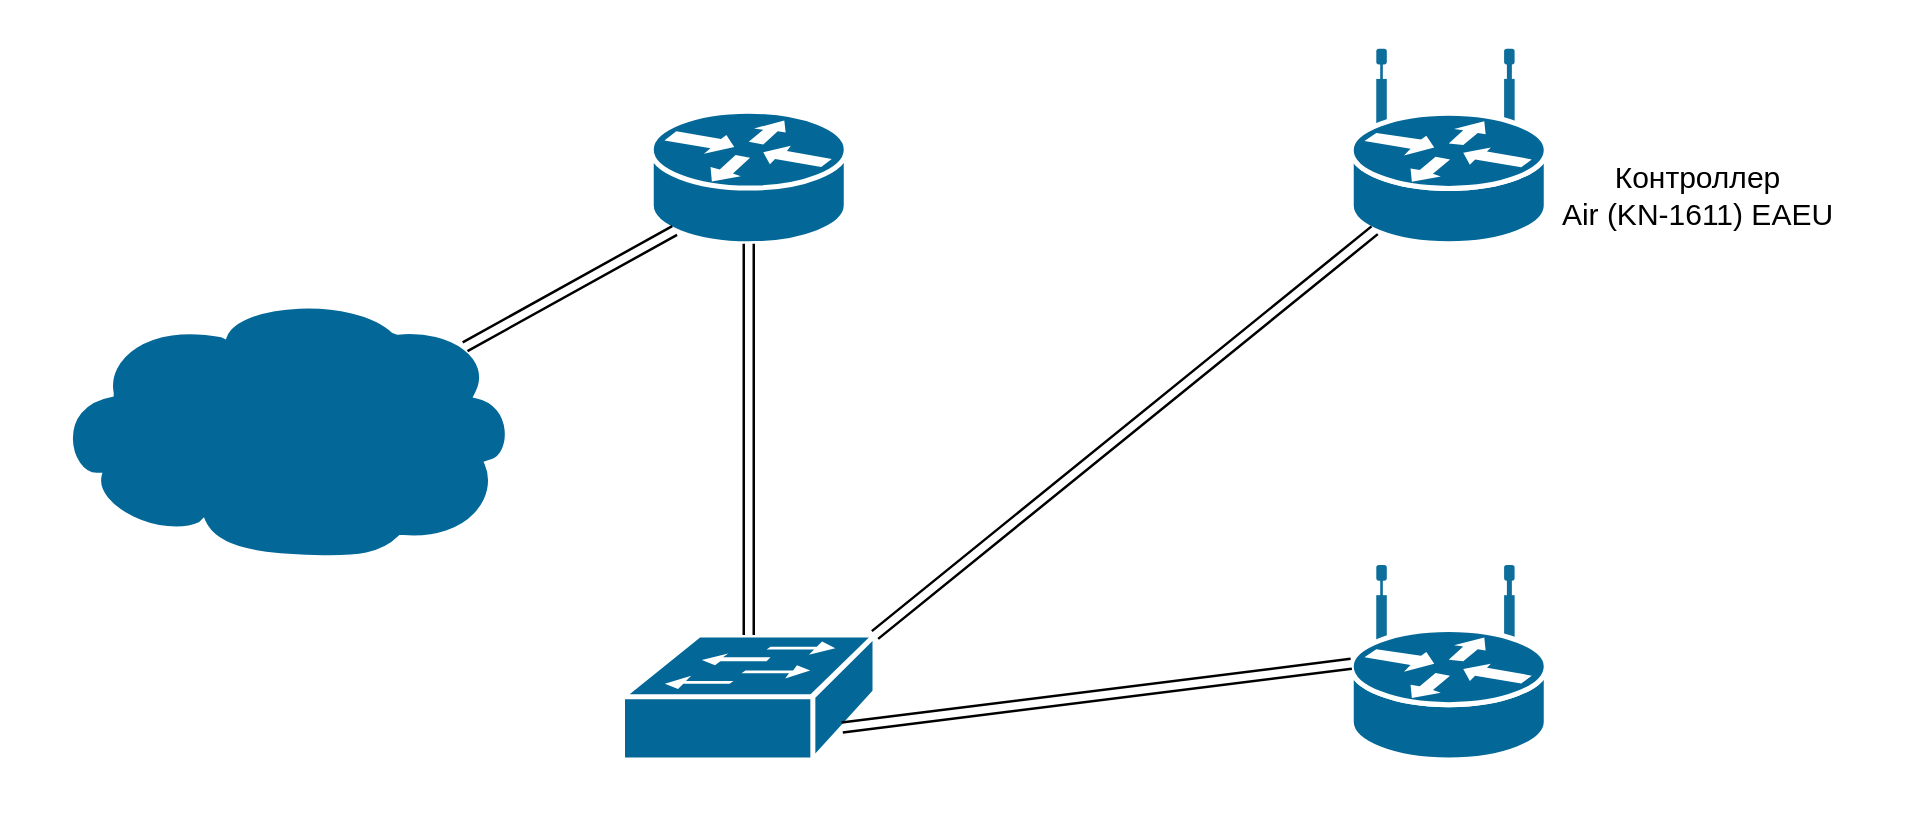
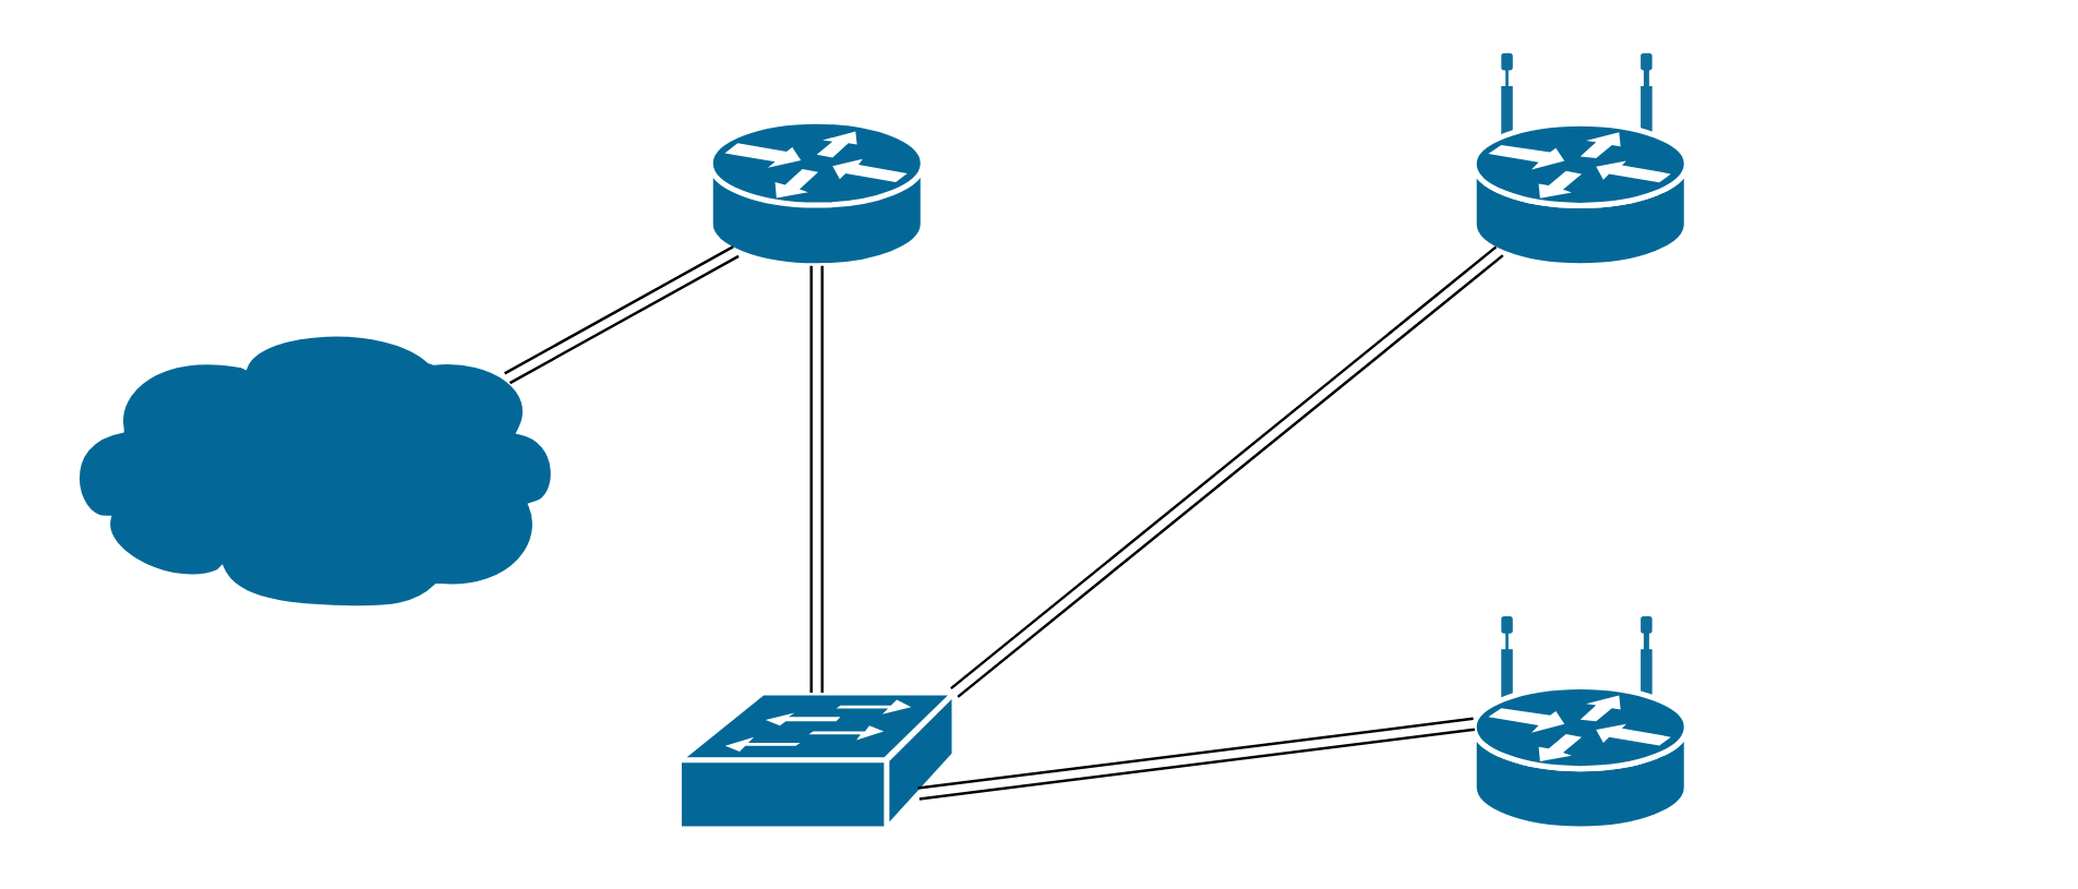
- <mxCell id="11" value="Контроллер&lt;br&gt;Air (KN-1611) EAEU" style="text;html=1;strokeColor=none;fillColor=none;align=center;verticalAlign=middle;whiteSpace=wrap;rounded=0;" vertex="1" parent="1"><mxGeometry x="618" y="67" width="122" height="21.5" as="geometry" /></mxCell>
